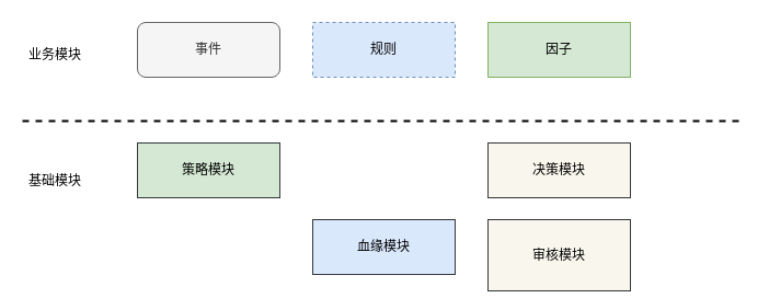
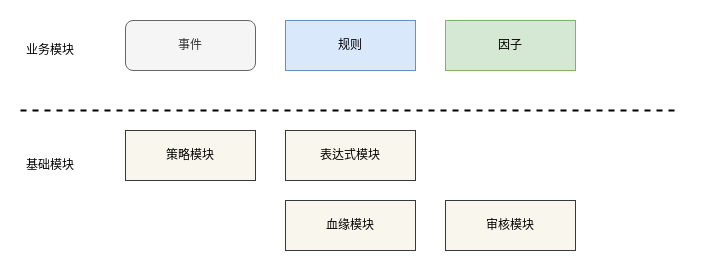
- <mxCell id="8" value="规则" style="rounded=0;whiteSpace=wrap;html=1;fillColor=#dae8fc;strokeColor=#6c8ebf;dashed=1;" vertex="1" parent="1"><mxGeometry x="285" y="20" width="130" height="50" as="geometry" /></mxCell>
+ <mxCell id="8" value="规则" style="rounded=0;whiteSpace=wrap;html=1;fillColor=#dae8fc;strokeColor=#6c8ebf;" vertex="1" parent="1"><mxGeometry x="285" y="20" width="130" height="50" as="geometry" /></mxCell>
- <mxCell id="3" value="策略模块" style="rounded=0;whiteSpace=wrap;html=1;fillColor=#d5e8d4;strokeColor=#36393d;" vertex="1" parent="1"><mxGeometry x="125" y="130" width="130" height="50" as="geometry" /></mxCell>
+ <mxCell id="3" value="策略模块" style="rounded=0;whiteSpace=wrap;html=1;fillColor=#f9f7ed;strokeColor=#36393d;" vertex="1" parent="1"><mxGeometry x="125" y="130" width="130" height="50" as="geometry" /></mxCell>
+ <mxCell id="13" value="表达式模块" style="rounded=0;whiteSpace=wrap;html=1;fillColor=#f9f7ed;strokeColor=#36393d;" vertex="1" parent="1"><mxGeometry x="285" y="130" width="130" height="50" as="geometry" /></mxCell>
- <mxCell id="4" value="决策模块" style="rounded=0;whiteSpace=wrap;html=1;fillColor=#f9f7ed;strokeColor=#36393d;" vertex="1" parent="1"><mxGeometry x="445" y="130" width="130" height="50" as="geometry" /></mxCell>
- <mxCell id="5" value="血缘模块" style="rounded=0;whiteSpace=wrap;html=1;fillColor=#dae8fc;strokeColor=#36393d;" vertex="1" parent="1"><mxGeometry x="285" y="200" width="130" height="50" as="geometry" /></mxCell>
+ <mxCell id="5" value="血缘模块" style="rounded=0;whiteSpace=wrap;html=1;fillColor=#f9f7ed;strokeColor=#36393d;" vertex="1" parent="1"><mxGeometry x="285" y="200" width="130" height="50" as="geometry" /></mxCell>
- <mxCell id="6" value="审核模块" style="rounded=0;whiteSpace=wrap;html=1;fillColor=#f9f7ed;strokeColor=#36393d;" vertex="1" parent="1"><mxGeometry x="445" y="200" width="130" height="65" as="geometry" /></mxCell>
+ <mxCell id="6" value="审核模块" style="rounded=0;whiteSpace=wrap;html=1;fillColor=#f9f7ed;strokeColor=#36393d;" vertex="1" parent="1"><mxGeometry x="445" y="200" width="130" height="50" as="geometry" /></mxCell>
